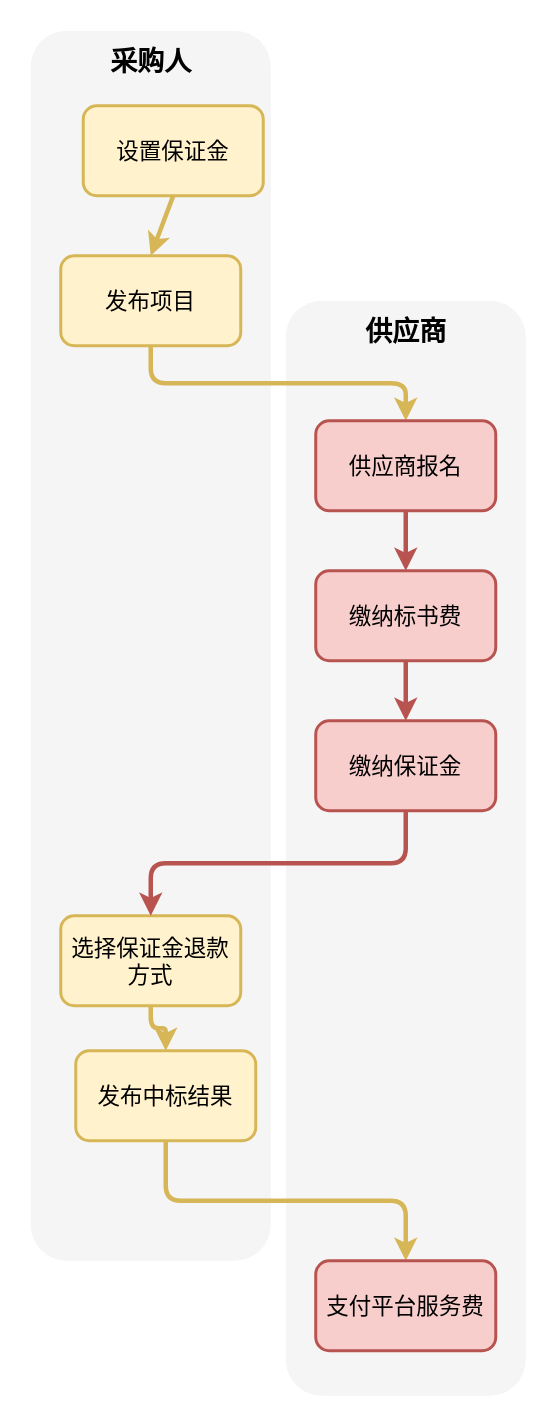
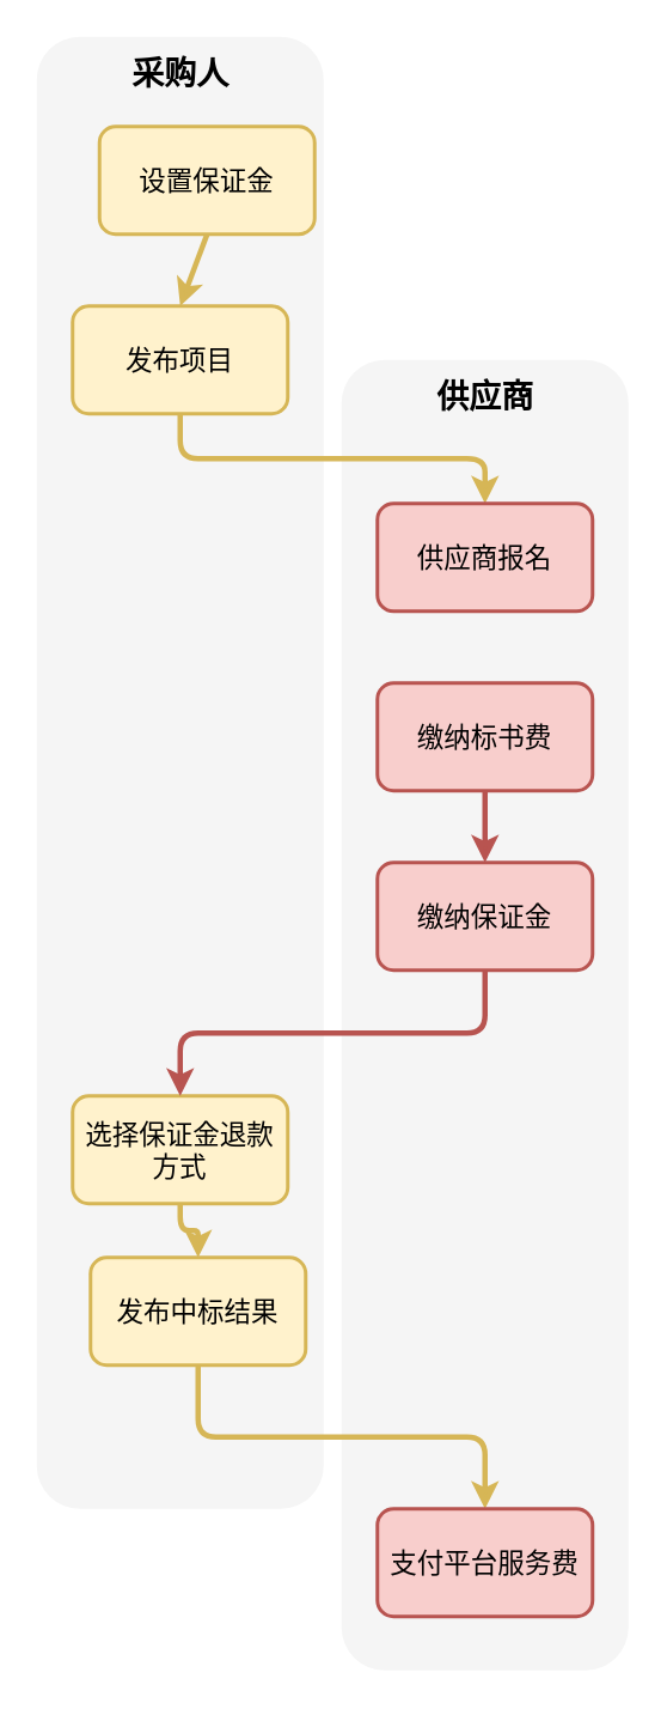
- <mxCell id="10" value="" style="edgeStyle=none;html=1;fontFamily=仿宋;fillColor=#f8cecc;strokeColor=#b85450;strokeWidth=3;" edge="1" parent="1" source="11" target="13"><mxGeometry relative="1" as="geometry" /></mxCell>
